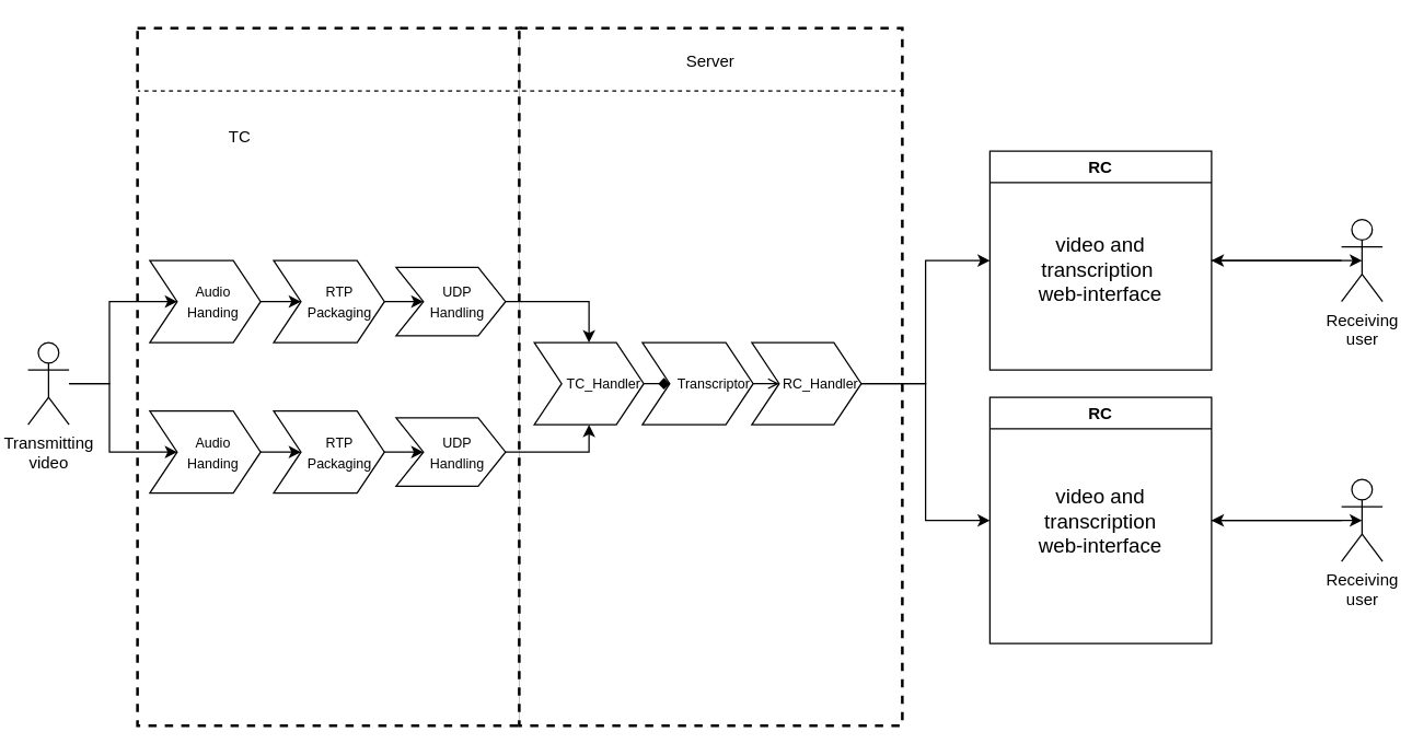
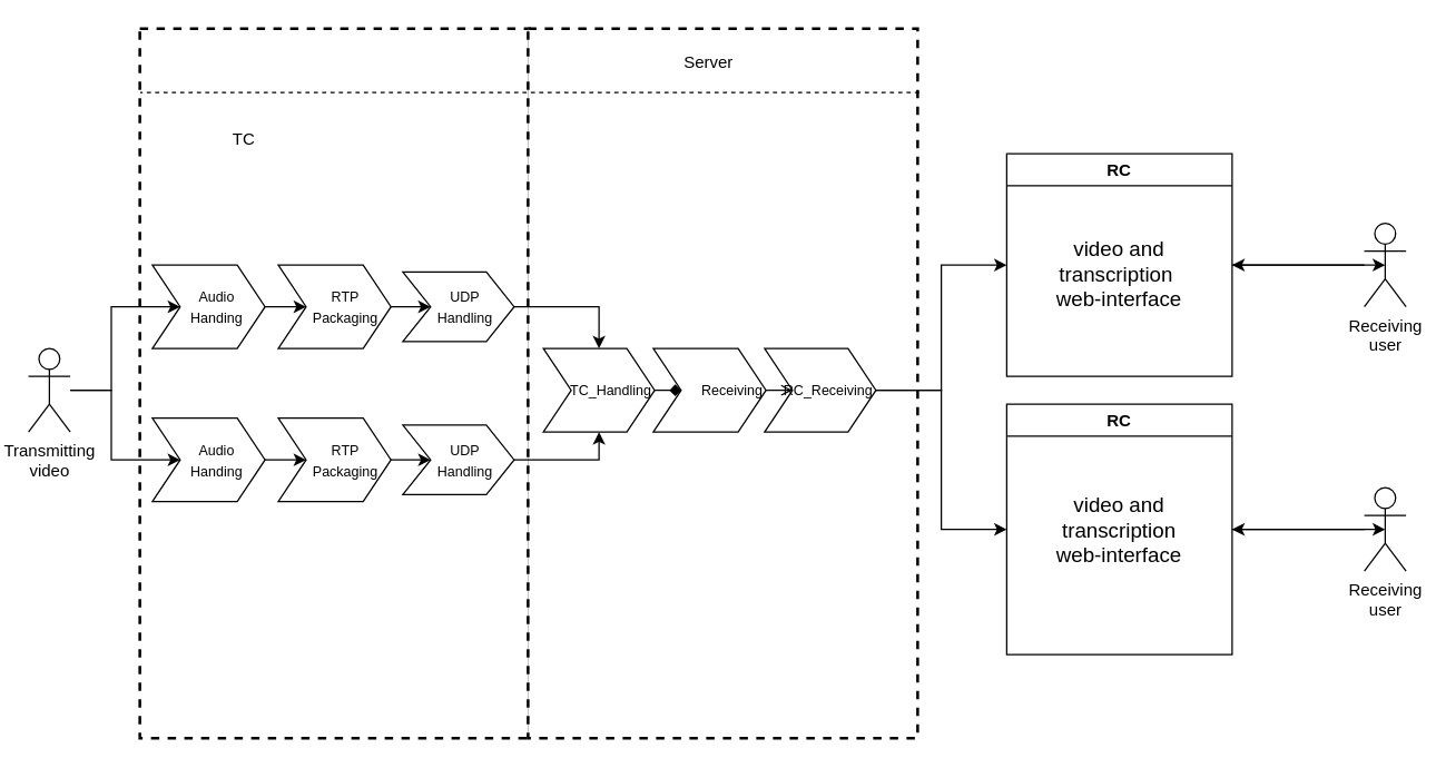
- <mxCell id="6" value="Server" style="text;html=1;align=center;verticalAlign=middle;whiteSpace=wrap;rounded=0;" parent="1" vertex="1"><mxGeometry x="489" y="30" width="60" height="30" as="geometry" /></mxCell>
+ <mxCell id="6" value="Server" style="text;html=1;align=center;verticalAlign=middle;whiteSpace=wrap;rounded=0;" parent="1" vertex="1"><mxGeometry x="479" y="30" width="60" height="30" as="geometry" /></mxCell>
- <mxCell id="25" value="&lt;font style=&quot;font-size: 10px;&quot;&gt;TC_Handler&lt;/font&gt;" style="shape=step;perimeter=stepPerimeter;whiteSpace=wrap;html=1;fixedSize=1;align=right;" parent="1" vertex="1"><mxGeometry x="390" y="250" width="80" height="60" as="geometry" /></mxCell>
+ <mxCell id="25" value="&lt;font style=&quot;font-size: 10px;&quot;&gt;TC_Handling&lt;/font&gt;" style="shape=step;perimeter=stepPerimeter;whiteSpace=wrap;html=1;fixedSize=1;align=right;" parent="1" vertex="1"><mxGeometry x="390" y="250" width="80" height="60" as="geometry" /></mxCell>
- <mxCell id="30" value="&lt;font style=&quot;font-size: 10px;&quot;&gt;Transcriptor&lt;/font&gt;" style="shape=step;perimeter=stepPerimeter;whiteSpace=wrap;html=1;fixedSize=1;align=right;" parent="1" vertex="1"><mxGeometry x="469" y="250" width="81" height="60" as="geometry" /></mxCell>
+ <mxCell id="30" value="&lt;font style=&quot;font-size: 10px;&quot;&gt;Receiving&lt;/font&gt;" style="shape=step;perimeter=stepPerimeter;whiteSpace=wrap;html=1;fixedSize=1;align=right;" parent="1" vertex="1"><mxGeometry x="469" y="250" width="81" height="60" as="geometry" /></mxCell>
- <mxCell id="28" value="&lt;font style=&quot;font-size: 10px;&quot;&gt;RC_Handler&lt;/font&gt;" style="shape=step;perimeter=stepPerimeter;whiteSpace=wrap;html=1;fixedSize=1;align=right;" parent="1" vertex="1"><mxGeometry x="549" y="250" width="80" height="60" as="geometry" /></mxCell>
+ <mxCell id="28" value="&lt;font style=&quot;font-size: 10px;&quot;&gt;RC_Receiving&lt;/font&gt;" style="shape=step;perimeter=stepPerimeter;whiteSpace=wrap;html=1;fixedSize=1;align=right;" parent="1" vertex="1"><mxGeometry x="549" y="250" width="80" height="60" as="geometry" /></mxCell>
